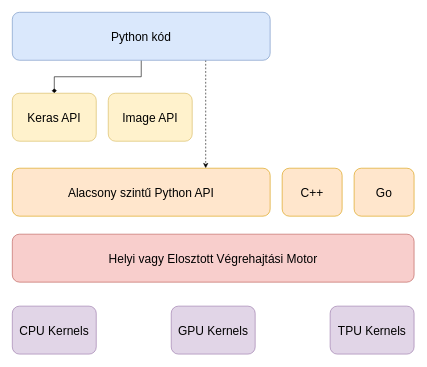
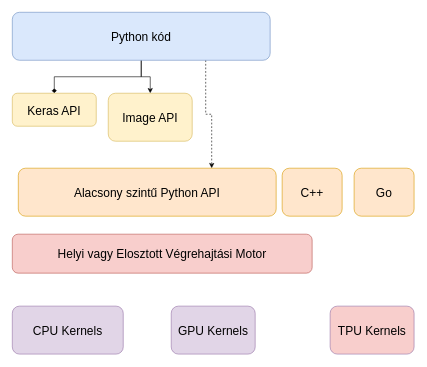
+ <mxCell id="3" style="edgeStyle=orthogonalEdgeStyle;rounded=0;orthogonalLoop=1;jettySize=auto;html=1;exitX=0.5;exitY=1;exitDx=0;exitDy=0;entryX=0.5;entryY=0;entryDx=0;entryDy=0;fontSize=20;" edge="1" parent="1" source="5" target="9"><mxGeometry relative="1" as="geometry" /></mxCell>
- <mxCell id="8" value="Keras API" style="rounded=1;whiteSpace=wrap;html=1;fontSize=20;fillColor=#fff2cc;strokeColor=#d6b656;" vertex="1" parent="1"><mxGeometry x="20" y="155" width="140" height="80" as="geometry" /></mxCell>
+ <mxCell id="8" value="Keras API" style="rounded=1;whiteSpace=wrap;html=1;fontSize=20;fillColor=#fff2cc;strokeColor=#d6b656;" vertex="1" parent="1"><mxGeometry x="20" y="155" width="140" height="55" as="geometry" /></mxCell>
- <mxCell id="6" value="Alacsony szintű Python API" style="rounded=1;whiteSpace=wrap;html=1;fontSize=20;fillColor=#ffe6cc;strokeColor=#d79b00;" vertex="1" parent="1"><mxGeometry x="20" y="280" width="430" height="80" as="geometry" /></mxCell>
+ <mxCell id="6" value="Alacsony szintű Python API" style="rounded=1;whiteSpace=wrap;html=1;fontSize=20;fillColor=#ffe6cc;strokeColor=#d79b00;" vertex="1" parent="1"><mxGeometry x="30" y="280" width="430" height="80" as="geometry" /></mxCell>
- <mxCell id="11" value="Helyi vagy Elosztott Végrehajtási Motor" style="rounded=1;whiteSpace=wrap;html=1;fontSize=20;fillColor=#f8cecc;strokeColor=#b85450;" vertex="1" parent="1"><mxGeometry x="20" y="390" width="670" height="80" as="geometry" /></mxCell>
+ <mxCell id="11" value="Helyi vagy Elosztott Végrehajtási Motor" style="rounded=1;whiteSpace=wrap;html=1;fontSize=20;fillColor=#f8cecc;strokeColor=#b85450;" vertex="1" parent="1"><mxGeometry x="20" y="390" width="500" height="65" as="geometry" /></mxCell>
- <mxCell id="12" value="CPU Kernels" style="rounded=1;whiteSpace=wrap;html=1;fontSize=20;fillColor=#e1d5e7;strokeColor=#9673a6;" vertex="1" parent="1"><mxGeometry x="20" y="510" width="140" height="80" as="geometry" /></mxCell>
+ <mxCell id="12" value="CPU Kernels" style="rounded=1;whiteSpace=wrap;html=1;fontSize=20;fillColor=#e1d5e7;strokeColor=#9673a6;" vertex="1" parent="1"><mxGeometry x="20" y="510" width="185" height="80" as="geometry" /></mxCell>
- <mxCell id="14" value="TPU Kernels" style="rounded=1;whiteSpace=wrap;html=1;fontSize=20;fillColor=#e1d5e7;strokeColor=#9673a6;" vertex="1" parent="1"><mxGeometry x="550" y="510" width="140" height="80" as="geometry" /></mxCell>
+ <mxCell id="14" value="TPU Kernels" style="rounded=1;whiteSpace=wrap;html=1;fontSize=20;fillColor=#f8cecc;strokeColor=#9673a6;" vertex="1" parent="1"><mxGeometry x="550" y="510" width="140" height="80" as="geometry" /></mxCell>
